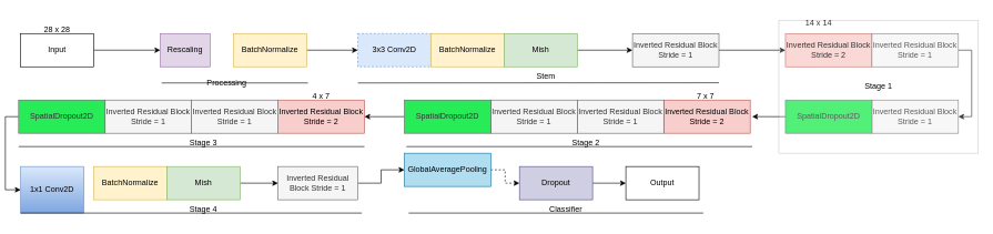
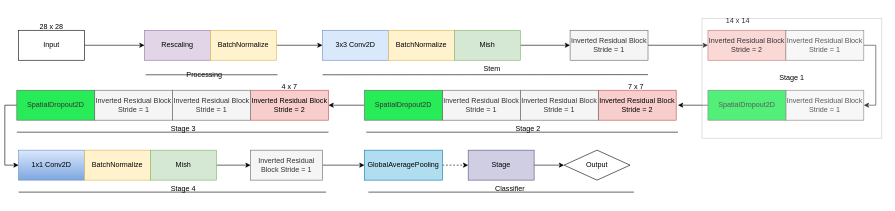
- <mxCell id="2" value="Rescaling" style="rounded=0;whiteSpace=wrap;html=1;fillColor=#e1d5e7;strokeColor=#9673a6;" parent="1" vertex="1"><mxGeometry x="233" y="50" width="75" height="50" as="geometry" /></mxCell>
+ <mxCell id="2" value="Rescaling" style="rounded=0;whiteSpace=wrap;html=1;fillColor=#e1d5e7;strokeColor=#9673a6;" parent="1" vertex="1"><mxGeometry x="233" y="50" width="110" height="50" as="geometry" /></mxCell>
- <mxCell id="5" value="3x3 Conv2D" style="rounded=0;whiteSpace=wrap;html=1;fillColor=#dae8fc;strokeColor=#6c8ebf;dashed=1;" parent="1" vertex="1"><mxGeometry x="530" y="50" width="110" height="50" as="geometry" /></mxCell>
+ <mxCell id="5" value="3x3 Conv2D" style="rounded=0;whiteSpace=wrap;html=1;fillColor=#dae8fc;strokeColor=#6c8ebf;" parent="1" vertex="1"><mxGeometry x="530" y="50" width="110" height="50" as="geometry" /></mxCell>
- <mxCell id="36" value="GlobalAveragePooling" style="rounded=0;whiteSpace=wrap;html=1;fillColor=#b1ddf0;strokeColor=#10739e;" parent="1" vertex="1"><mxGeometry x="600" y="230" width="130" height="50" as="geometry" /></mxCell>
+ <mxCell id="36" value="GlobalAveragePooling" style="rounded=0;whiteSpace=wrap;html=1;fillColor=#b1ddf0;strokeColor=#10739e;" parent="1" vertex="1"><mxGeometry x="600" y="250" width="130" height="50" as="geometry" /></mxCell>
- <mxCell id="38" value="Dropout" style="rounded=0;whiteSpace=wrap;html=1;fillColor=#d0cee2;strokeColor=#56517e;" parent="1" vertex="1"><mxGeometry x="773" y="250" width="110" height="50" as="geometry" /></mxCell>
+ <mxCell id="38" value="Stage" style="rounded=0;whiteSpace=wrap;html=1;fillColor=#d0cee2;strokeColor=#56517e;" parent="1" vertex="1"><mxGeometry x="773" y="250" width="110" height="50" as="geometry" /></mxCell>
- <mxCell id="39" value="Output" style="rounded=0;whiteSpace=wrap;html=1;" parent="1" vertex="1"><mxGeometry x="933" y="250" width="110" height="50" as="geometry" /></mxCell>
+ <mxCell id="39" value="Output" style="rhombus;whiteSpace=wrap;html=1;" parent="1" vertex="1"><mxGeometry x="933" y="250" width="110" height="50" as="geometry" /></mxCell>
- <mxCell id="44" value="1x1 Conv2D" style="rounded=0;whiteSpace=wrap;html=1;fillColor=#dae8fc;strokeColor=#6c8ebf;gradientColor=#7ea6e0;" parent="1" vertex="1"><mxGeometry x="23" y="250" width="95" height="70" as="geometry" /></mxCell>
+ <mxCell id="44" value="1x1 Conv2D" style="rounded=0;whiteSpace=wrap;html=1;fillColor=#dae8fc;strokeColor=#6c8ebf;gradientColor=#7ea6e0;" parent="1" vertex="1"><mxGeometry x="23" y="250" width="110" height="50" as="geometry" /></mxCell>
